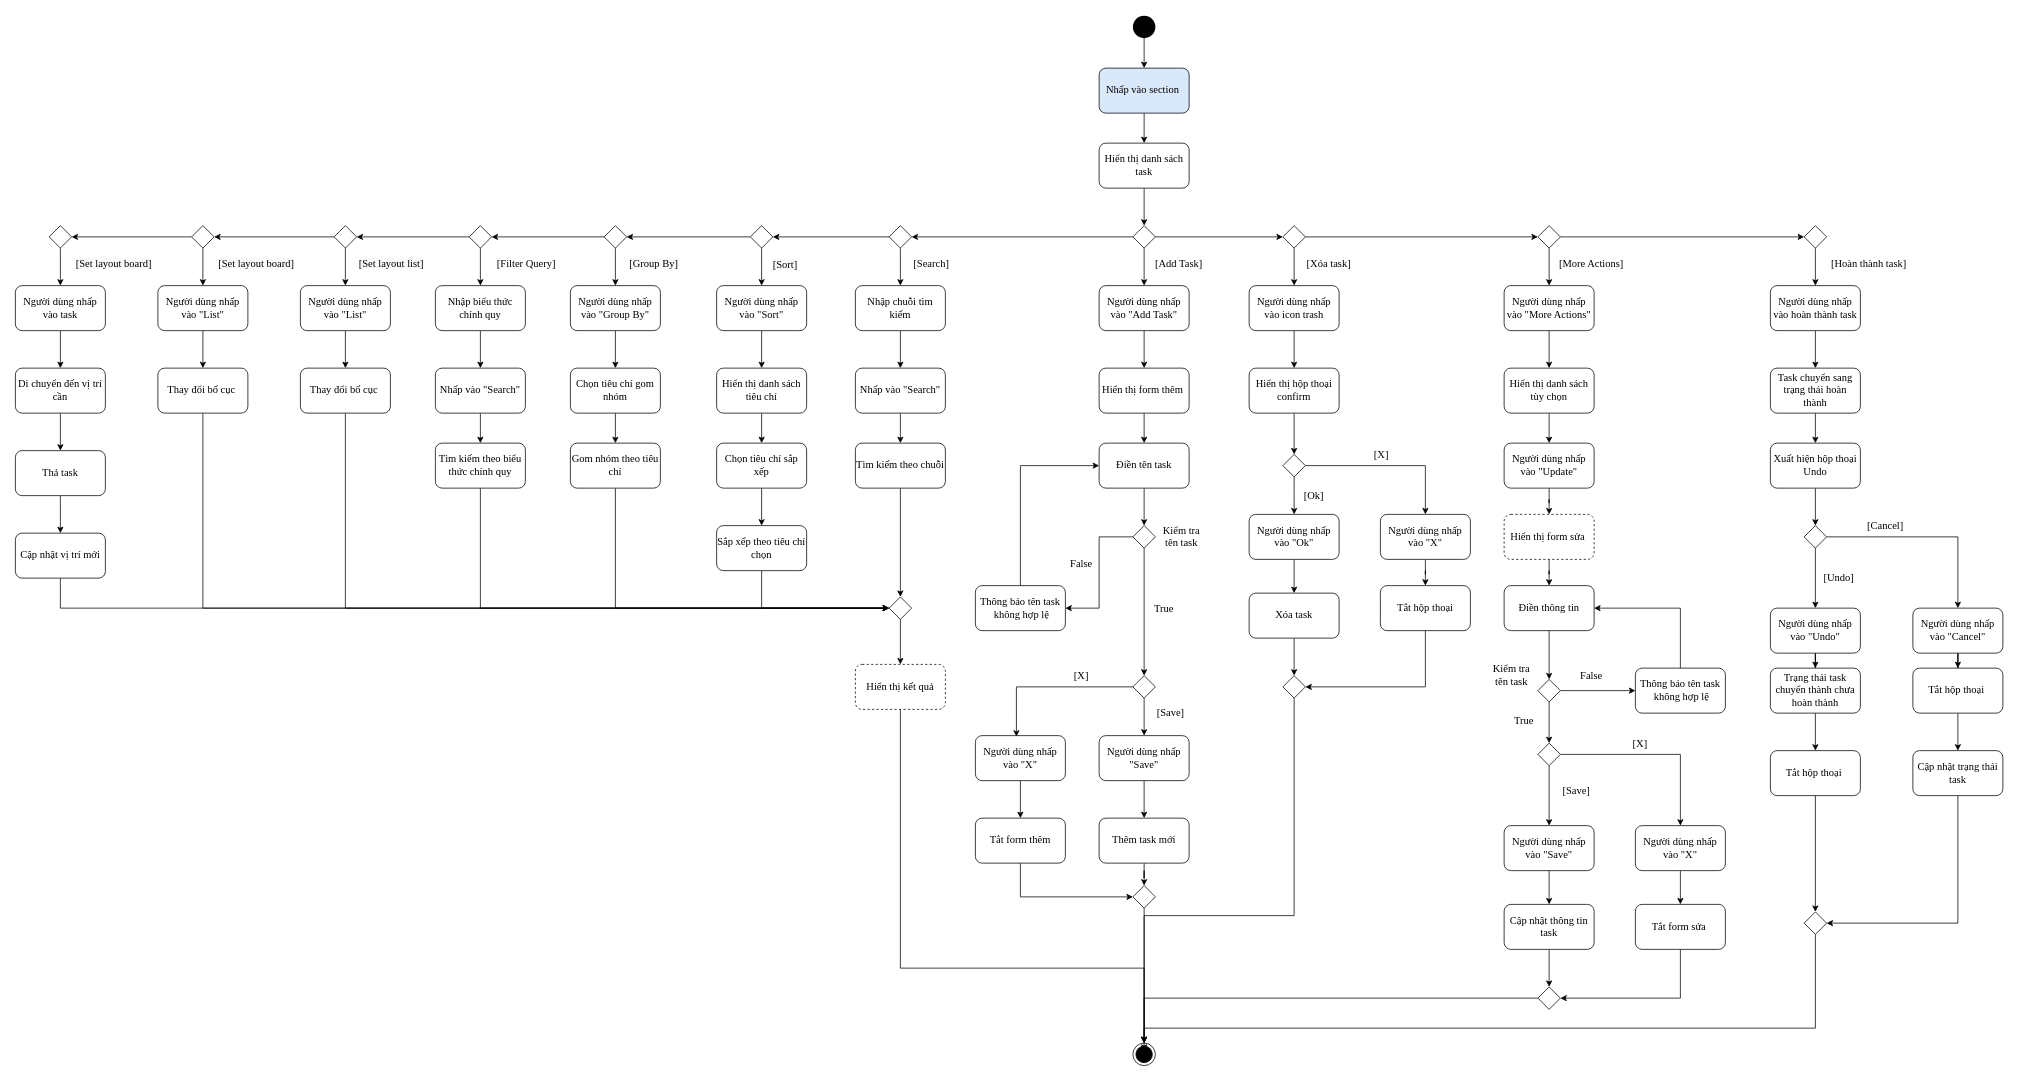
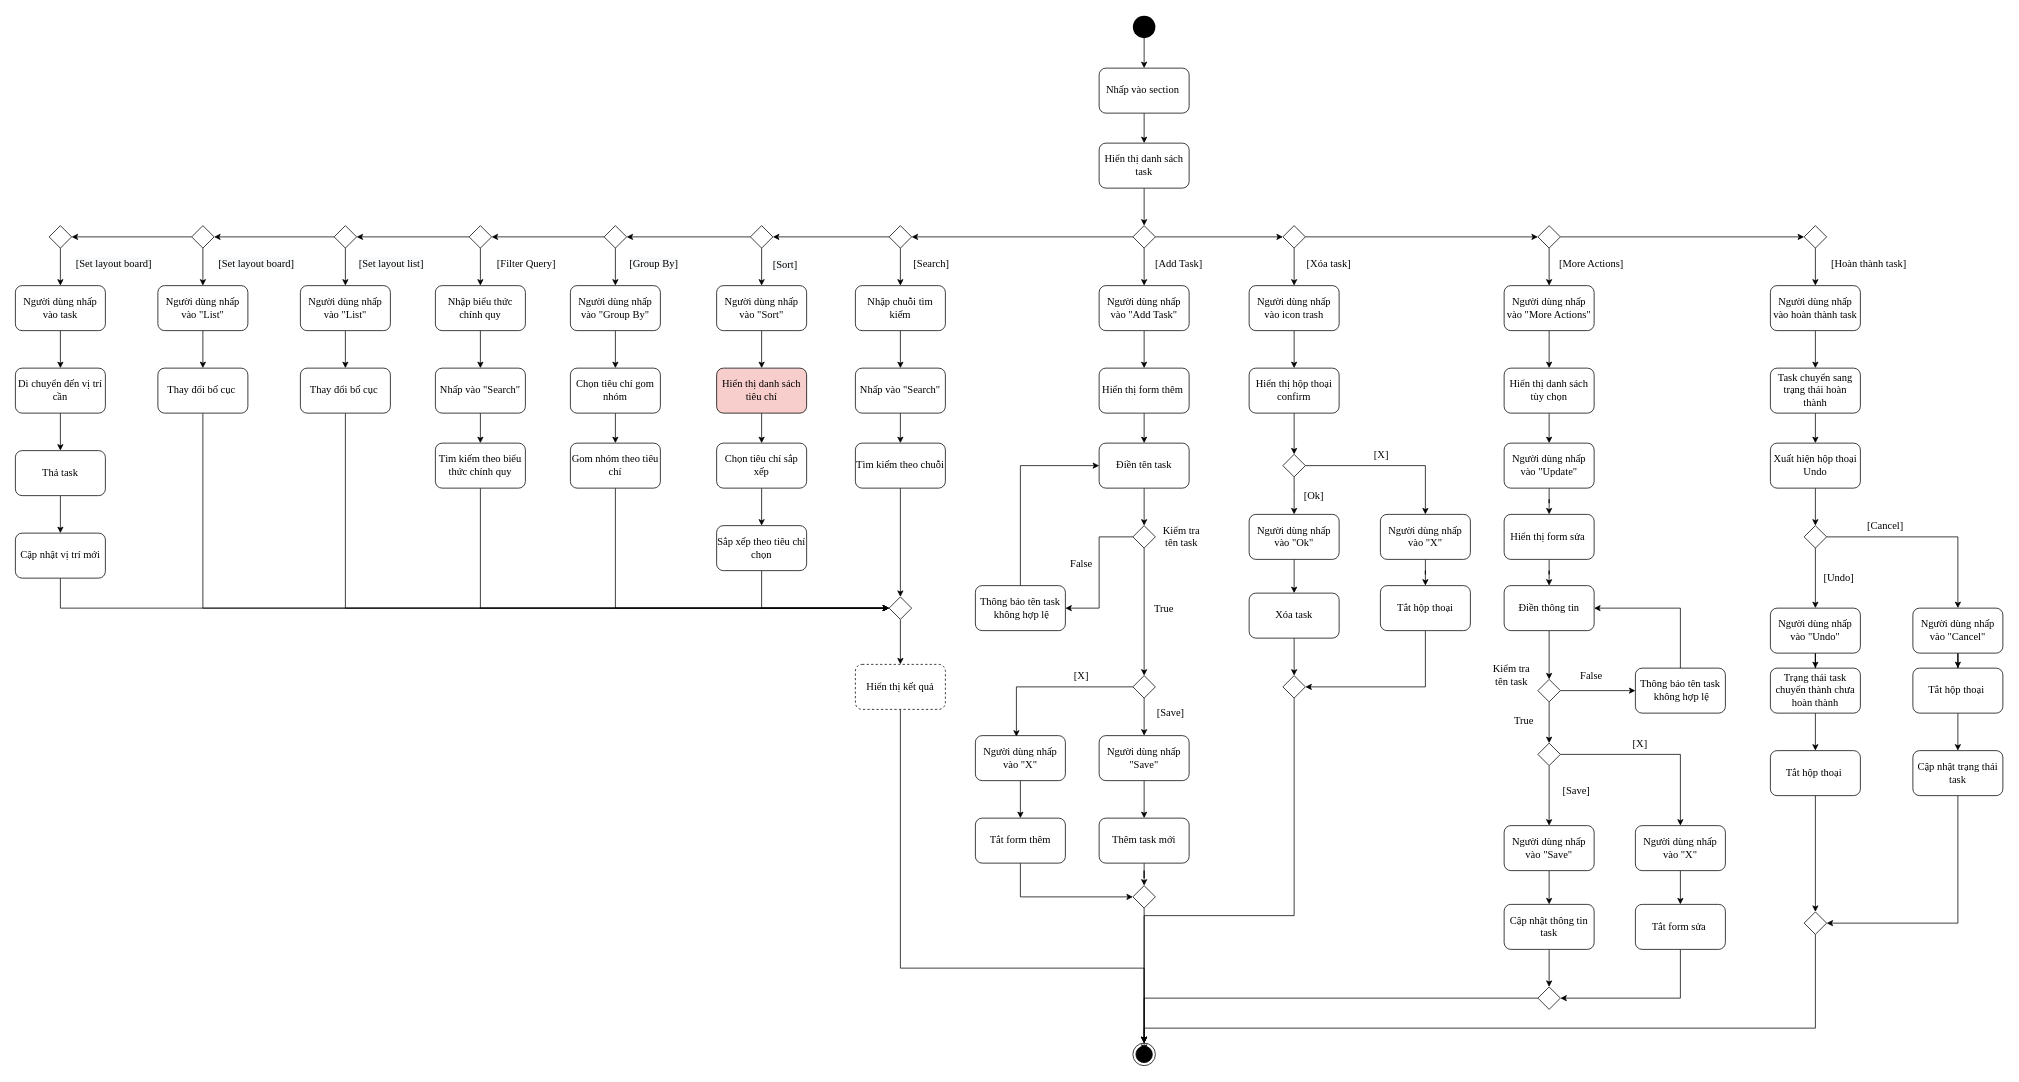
- <mxCell id="5" value="Nhấp vào section&amp;nbsp;" style="rounded=1;whiteSpace=wrap;html=1;fontFamily=Verdana;fontSize=14;fillColor=#dae8fc;" parent="1" vertex="1"><mxGeometry x="1465" y="90" width="120" height="60" as="geometry" /></mxCell>
+ <mxCell id="5" value="Nhấp vào section&amp;nbsp;" style="rounded=1;whiteSpace=wrap;html=1;fontFamily=Verdana;fontSize=14;" parent="1" vertex="1"><mxGeometry x="1465" y="90" width="120" height="60" as="geometry" /></mxCell>
- <mxCell id="165" value="&lt;span style=&quot;font-size: 14px;&quot;&gt;Hiển thị danh sách tiêu chí&lt;/span&gt;" style="rounded=1;whiteSpace=wrap;html=1;fontFamily=Verdana;fontSize=14;" parent="1" vertex="1"><mxGeometry x="955" y="490" width="120" height="60" as="geometry" /></mxCell>
+ <mxCell id="165" value="&lt;span style=&quot;font-size: 14px;&quot;&gt;Hiển thị danh sách tiêu chí&lt;/span&gt;" style="rounded=1;whiteSpace=wrap;html=1;fontFamily=Verdana;fontSize=14;fillColor=#f8cecc;" parent="1" vertex="1"><mxGeometry x="955" y="490" width="120" height="60" as="geometry" /></mxCell>
- <mxCell id="70" value="&lt;span style=&quot;font-size: 14px;&quot;&gt;Hiển thị form sửa&amp;nbsp;&lt;/span&gt;" style="rounded=1;whiteSpace=wrap;html=1;fontFamily=Verdana;fontSize=14;dashed=1;" parent="1" vertex="1"><mxGeometry x="2005" y="685" width="120" height="60" as="geometry" /></mxCell>
+ <mxCell id="70" value="&lt;span style=&quot;font-size: 14px;&quot;&gt;Hiển thị form sửa&amp;nbsp;&lt;/span&gt;" style="rounded=1;whiteSpace=wrap;html=1;fontFamily=Verdana;fontSize=14;" parent="1" vertex="1"><mxGeometry x="2005" y="685" width="120" height="60" as="geometry" /></mxCell>
